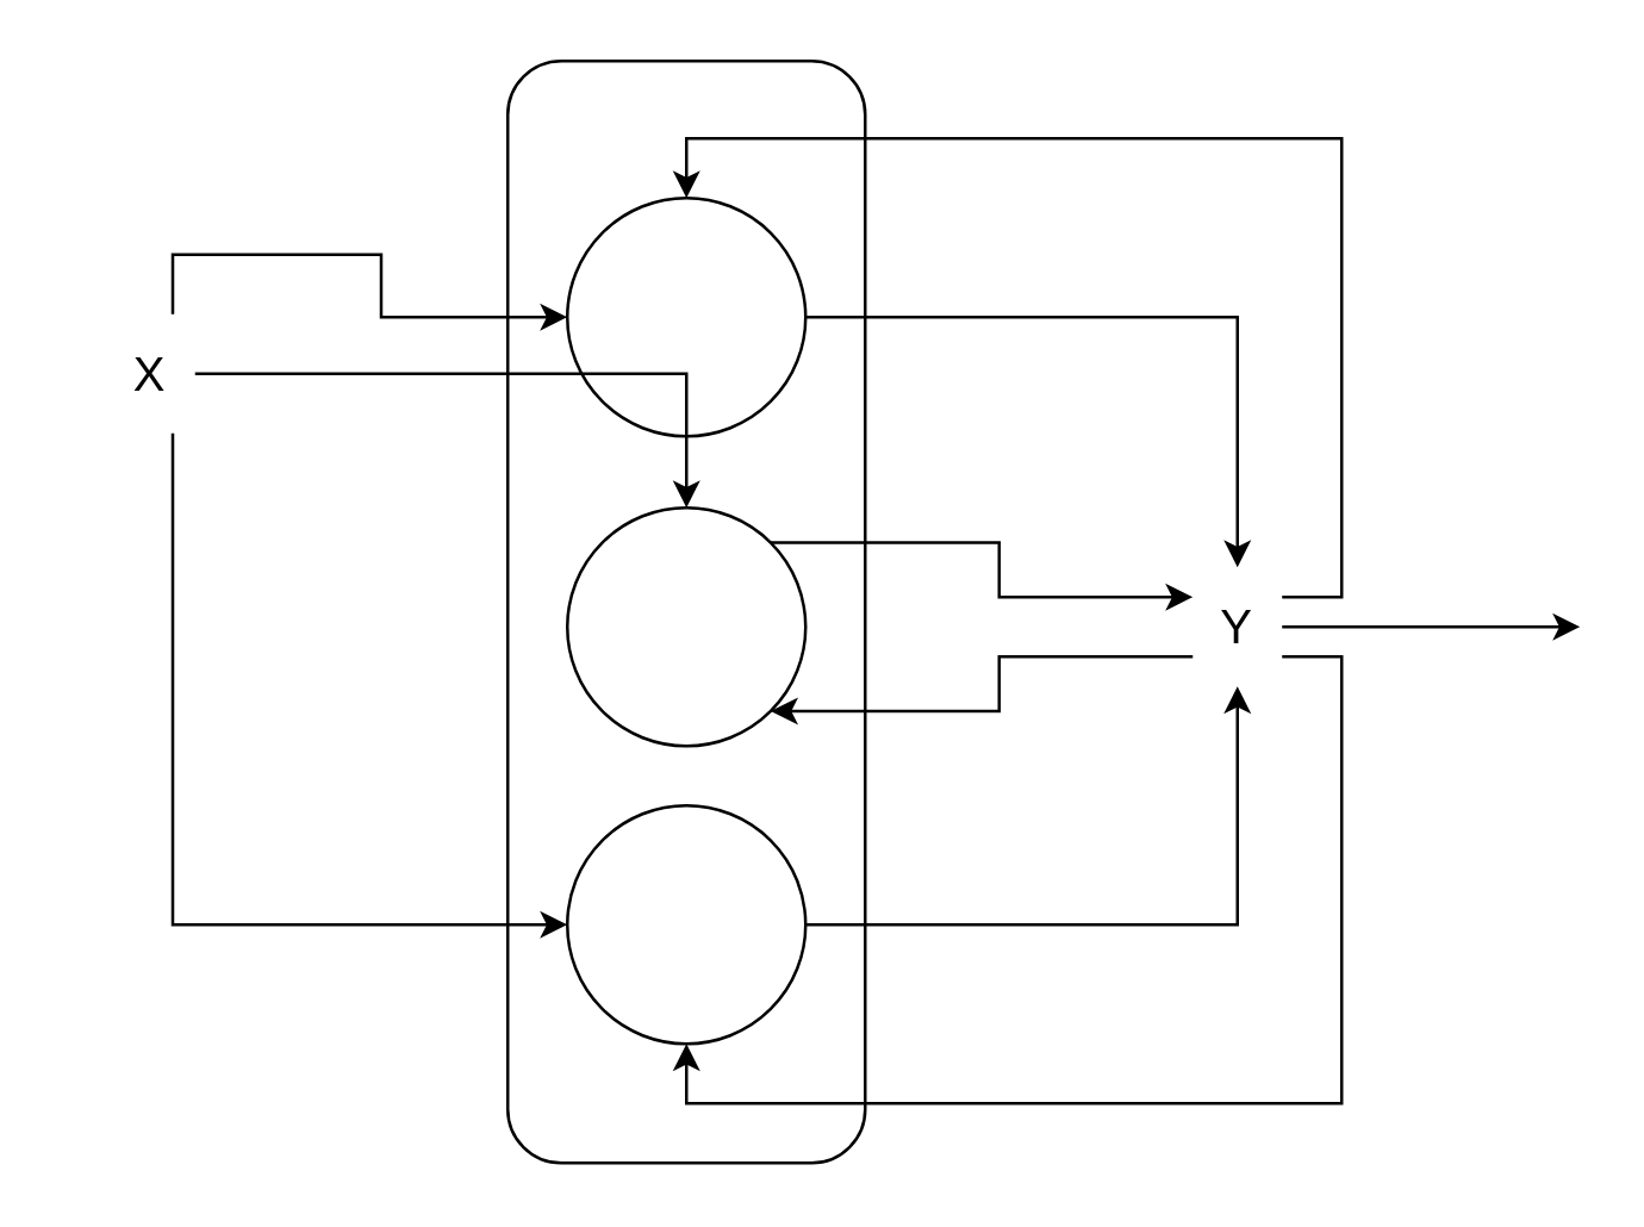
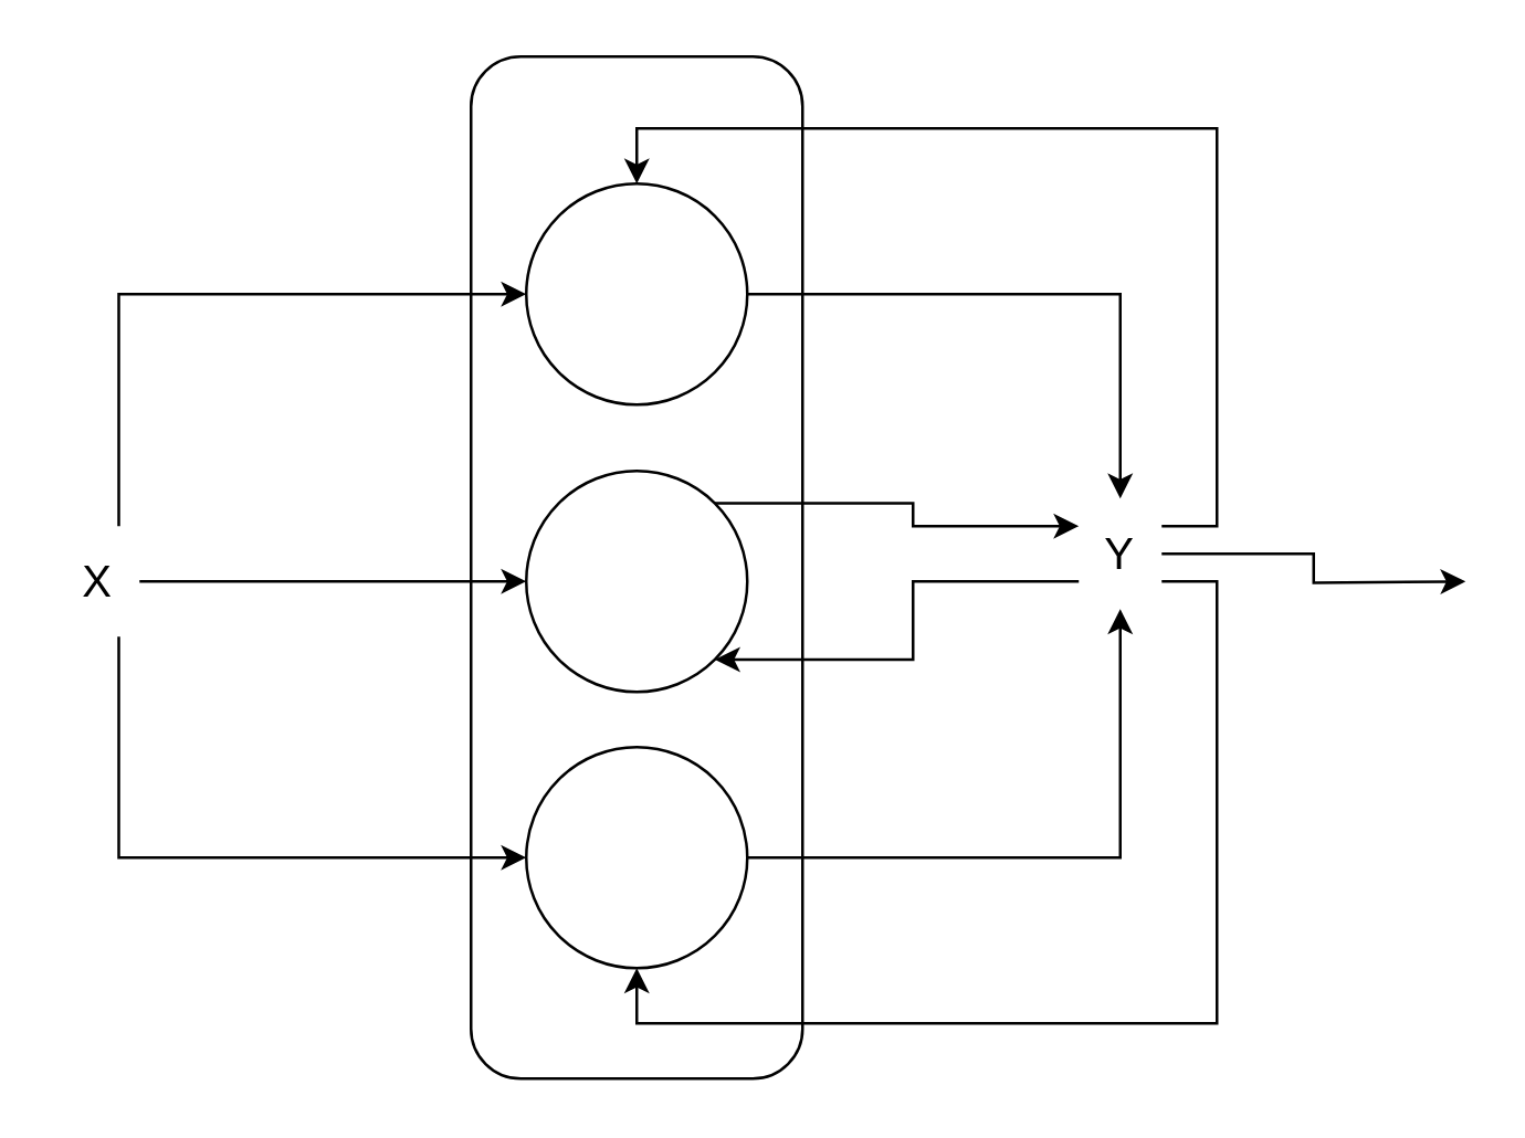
- <mxCell id="12" value="&lt;span style=&quot;font-size: 16px&quot;&gt;X&lt;br&gt;&lt;/span&gt;" style="text;html=1;strokeColor=none;fillColor=none;align=center;verticalAlign=middle;whiteSpace=wrap;rounded=0;" vertex="1" parent="1"><mxGeometry x="35" y="105" width="30" height="40" as="geometry" /></mxCell>
+ <mxCell id="12" value="&lt;span style=&quot;font-size: 16px&quot;&gt;X&lt;br&gt;&lt;/span&gt;" style="text;html=1;strokeColor=none;fillColor=none;align=center;verticalAlign=middle;whiteSpace=wrap;rounded=0;" vertex="1" parent="1"><mxGeometry x="20" y="190" width="30" height="40" as="geometry" /></mxCell>
- <mxCell id="17" value="&lt;span style=&quot;font-size: 16px&quot;&gt;Y&lt;br&gt;&lt;/span&gt;" style="text;html=1;strokeColor=none;fillColor=none;align=center;verticalAlign=middle;whiteSpace=wrap;rounded=0;" vertex="1" parent="1"><mxGeometry x="400" y="190" width="30" height="40" as="geometry" /></mxCell>
+ <mxCell id="17" value="&lt;span style=&quot;font-size: 16px&quot;&gt;Y&lt;br&gt;&lt;/span&gt;" style="text;html=1;strokeColor=none;fillColor=none;align=center;verticalAlign=middle;whiteSpace=wrap;rounded=0;" vertex="1" parent="1"><mxGeometry x="390" y="180" width="30" height="40" as="geometry" /></mxCell>
